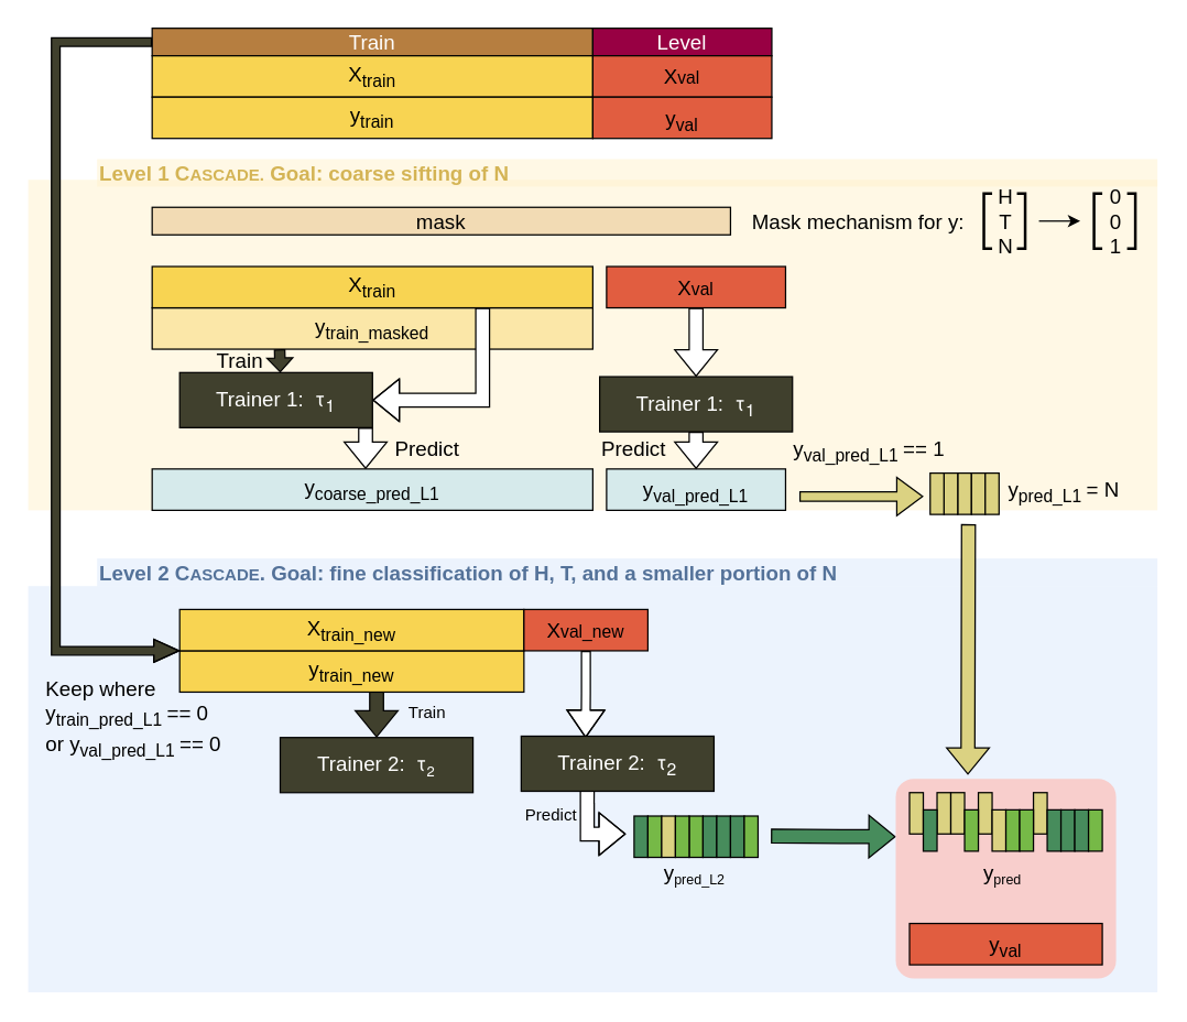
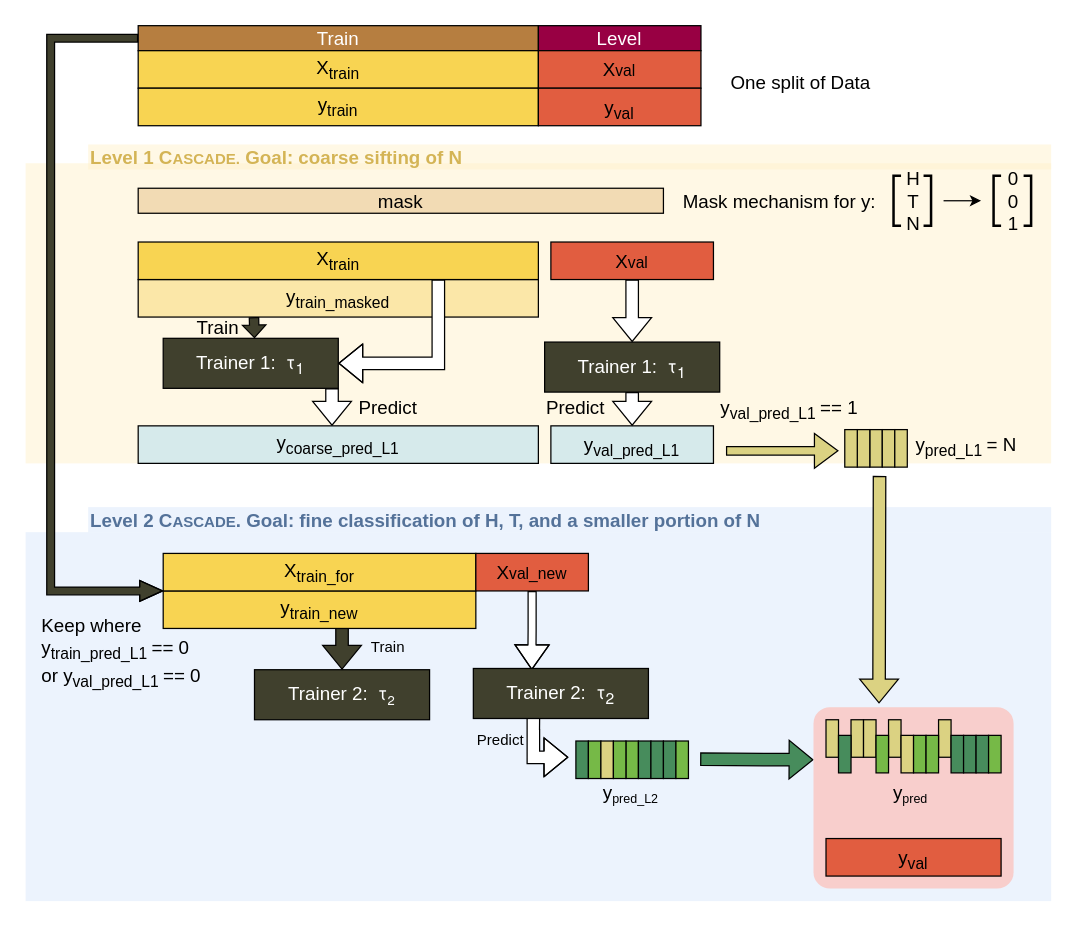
+ <mxCell id="24" value="One split of Data" style="text;html=1;align=center;verticalAlign=middle;whiteSpace=wrap;rounded=0;fontSize=15;" parent="1" vertex="1"><mxGeometry x="570" y="50" width="140" height="30" as="geometry" /></mxCell>
- <mxCell id="32" value="X&lt;sub&gt;train_new&lt;/sub&gt;" style="rounded=0;whiteSpace=wrap;html=1;fillColor=#F8D452;fontColor=#000000;strokeColor=default;fontSize=15;" parent="1" vertex="1"><mxGeometry x="130" y="442" width="250" height="30" as="geometry" /></mxCell>
+ <mxCell id="32" value="X&lt;sub&gt;train_for&lt;/sub&gt;" style="rounded=0;whiteSpace=wrap;html=1;fillColor=#F8D452;fontColor=#000000;strokeColor=default;fontSize=15;" parent="1" vertex="1"><mxGeometry x="130" y="442" width="250" height="30" as="geometry" /></mxCell>
